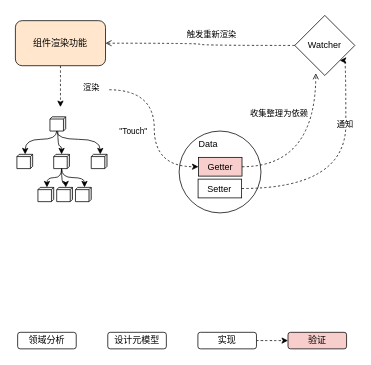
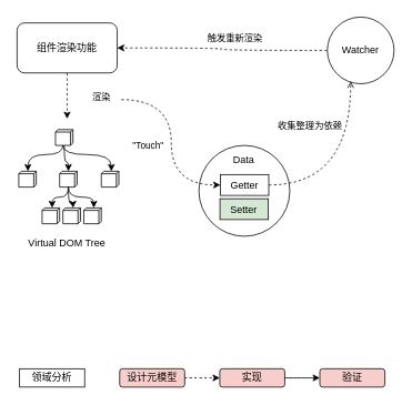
- <mxCell id="3" value="组件渲染功能" style="rounded=1;whiteSpace=wrap;html=1;fillColor=#ffe6cc;" parent="1" vertex="1"><mxGeometry x="20" y="27" width="120" height="60" as="geometry" /></mxCell>
+ <mxCell id="3" value="组件渲染功能" style="rounded=1;whiteSpace=wrap;html=1;" parent="1" vertex="1"><mxGeometry x="20" y="27" width="120" height="60" as="geometry" /></mxCell>
- <mxCell id="4" style="edgeStyle=orthogonalEdgeStyle;curved=1;orthogonalLoop=1;jettySize=auto;html=1;entryX=1;entryY=0.5;entryDx=0;entryDy=0;dashed=1;strokeColor=#000000;endArrow=open;" parent="1" source="6" target="3" edge="1"><mxGeometry relative="1" as="geometry" /></mxCell>
+ <mxCell id="4" style="edgeStyle=orthogonalEdgeStyle;curved=1;orthogonalLoop=1;jettySize=auto;html=1;entryX=1;entryY=0.5;entryDx=0;entryDy=0;dashed=1;strokeColor=#000000;" parent="1" source="6" target="3" edge="1"><mxGeometry relative="1" as="geometry" /></mxCell>
- <mxCell id="6" value="Watcher" style="rhombus;whiteSpace=wrap;html=1;aspect=fixed;" parent="1" vertex="1"><mxGeometry x="392" y="20" width="80" height="80" as="geometry" /></mxCell>
+ <mxCell id="6" value="Watcher" style="ellipse;whiteSpace=wrap;html=1;aspect=fixed;" parent="1" vertex="1"><mxGeometry x="392" y="20" width="80" height="80" as="geometry" /></mxCell>
- <mxCell id="28" style="edgeStyle=orthogonalEdgeStyle;orthogonalLoop=1;jettySize=auto;html=1;entryX=1;entryY=1;entryDx=0;entryDy=0;curved=1;dashed=1;exitX=1;exitY=0.5;exitDx=0;exitDy=0;" parent="1" source="10" target="6" edge="1"><mxGeometry relative="1" as="geometry"><Array as="points"><mxPoint x="460" y="251" /></Array></mxGeometry></mxCell>
- <mxCell id="29" value="通知" style="edgeLabel;html=1;align=center;verticalAlign=middle;resizable=0;points=[];" parent="28" vertex="1" connectable="0"><mxGeometry x="0.47" y="4" relative="1" as="geometry"><mxPoint x="2.68" y="7.75" as="offset" /></mxGeometry></mxCell>
- <mxCell id="11" value="Data" style="text;html=1;strokeColor=none;fillColor=none;align=center;verticalAlign=middle;whiteSpace=wrap;rounded=0;" parent="7" vertex="1"><mxGeometry x="19" y="8" width="40" height="20" as="geometry" /></mxCell>
+ <mxCell id="11" value="Data" style="text;html=1;strokeColor=none;fillColor=none;align=center;verticalAlign=middle;whiteSpace=wrap;rounded=0;" parent="7" vertex="1"><mxGeometry x="34" y="8" width="40" height="20" as="geometry" /></mxCell>
- <mxCell id="9" value="Getter" style="rounded=0;whiteSpace=wrap;html=1;fillColor=#f8cecc;" parent="7" vertex="1"><mxGeometry x="25.75" y="35" width="58" height="25" as="geometry" /></mxCell>
+ <mxCell id="9" value="Getter" style="rounded=0;whiteSpace=wrap;html=1;" parent="7" vertex="1"><mxGeometry x="25.75" y="35" width="58" height="25" as="geometry" /></mxCell>
- <mxCell id="10" value="Setter" style="rounded=0;whiteSpace=wrap;html=1;" parent="7" vertex="1"><mxGeometry x="25.25" y="64" width="58" height="25" as="geometry" /></mxCell>
+ <mxCell id="10" value="Setter" style="rounded=0;whiteSpace=wrap;html=1;fillColor=#d5e8d4;" parent="7" vertex="1"><mxGeometry x="25.25" y="64" width="58" height="25" as="geometry" /></mxCell>
+ <mxCell id="27" value="Virtual DOM Tree" style="text;html=1;strokeColor=none;fillColor=none;align=center;verticalAlign=middle;whiteSpace=wrap;rounded=0;" parent="12" vertex="1"><mxGeometry y="127" width="120" height="20" as="geometry" /></mxCell>
- <mxCell id="35" value="领域分析" style="rounded=1;whiteSpace=wrap;html=1;" parent="1" vertex="1"><mxGeometry x="23" y="442" width="78" height="22" as="geometry" /></mxCell>
+ <mxCell id="35" value="领域分析" style="whiteSpace=wrap;html=1;rounded=0;" parent="1" vertex="1"><mxGeometry x="23" y="442" width="78" height="22" as="geometry" /></mxCell>
- <mxCell id="37" value="设计元模型" style="rounded=1;whiteSpace=wrap;html=1;" parent="1" vertex="1"><mxGeometry x="143" y="442" width="78" height="22" as="geometry" /></mxCell>
+ <mxCell id="37" value="设计元模型" style="rounded=1;whiteSpace=wrap;html=1;fillColor=#f8cecc;" parent="1" vertex="1"><mxGeometry x="143" y="442" width="78" height="22" as="geometry" /></mxCell>
+ <mxCell id="36" style="edgeStyle=orthogonalEdgeStyle;curved=1;orthogonalLoop=1;jettySize=auto;html=1;entryX=0;entryY=0.5;entryDx=0;entryDy=0;dashed=1;strokeColor=#000000;" parent="1" source="37" target="39" edge="1"><mxGeometry relative="1" as="geometry" /></mxCell>
- <mxCell id="39" value="实现" style="rounded=1;whiteSpace=wrap;html=1;" parent="1" vertex="1"><mxGeometry x="263" y="442" width="78" height="22" as="geometry" /></mxCell>
+ <mxCell id="39" value="实现" style="rounded=1;whiteSpace=wrap;html=1;fillColor=#f8cecc;" parent="1" vertex="1"><mxGeometry x="263" y="442" width="78" height="22" as="geometry" /></mxCell>
- <mxCell id="38" style="edgeStyle=orthogonalEdgeStyle;curved=1;orthogonalLoop=1;jettySize=auto;html=1;entryX=0;entryY=0.5;entryDx=0;entryDy=0;dashed=1;strokeColor=#000000;" parent="1" source="39" target="40" edge="1"><mxGeometry relative="1" as="geometry" /></mxCell>
+ <mxCell id="38" style="edgeStyle=orthogonalEdgeStyle;curved=1;orthogonalLoop=1;jettySize=auto;html=1;entryX=0;entryY=0.5;entryDx=0;entryDy=0;dashed=0;strokeColor=#000000;" parent="1" source="39" target="40" edge="1"><mxGeometry relative="1" as="geometry" /></mxCell>
